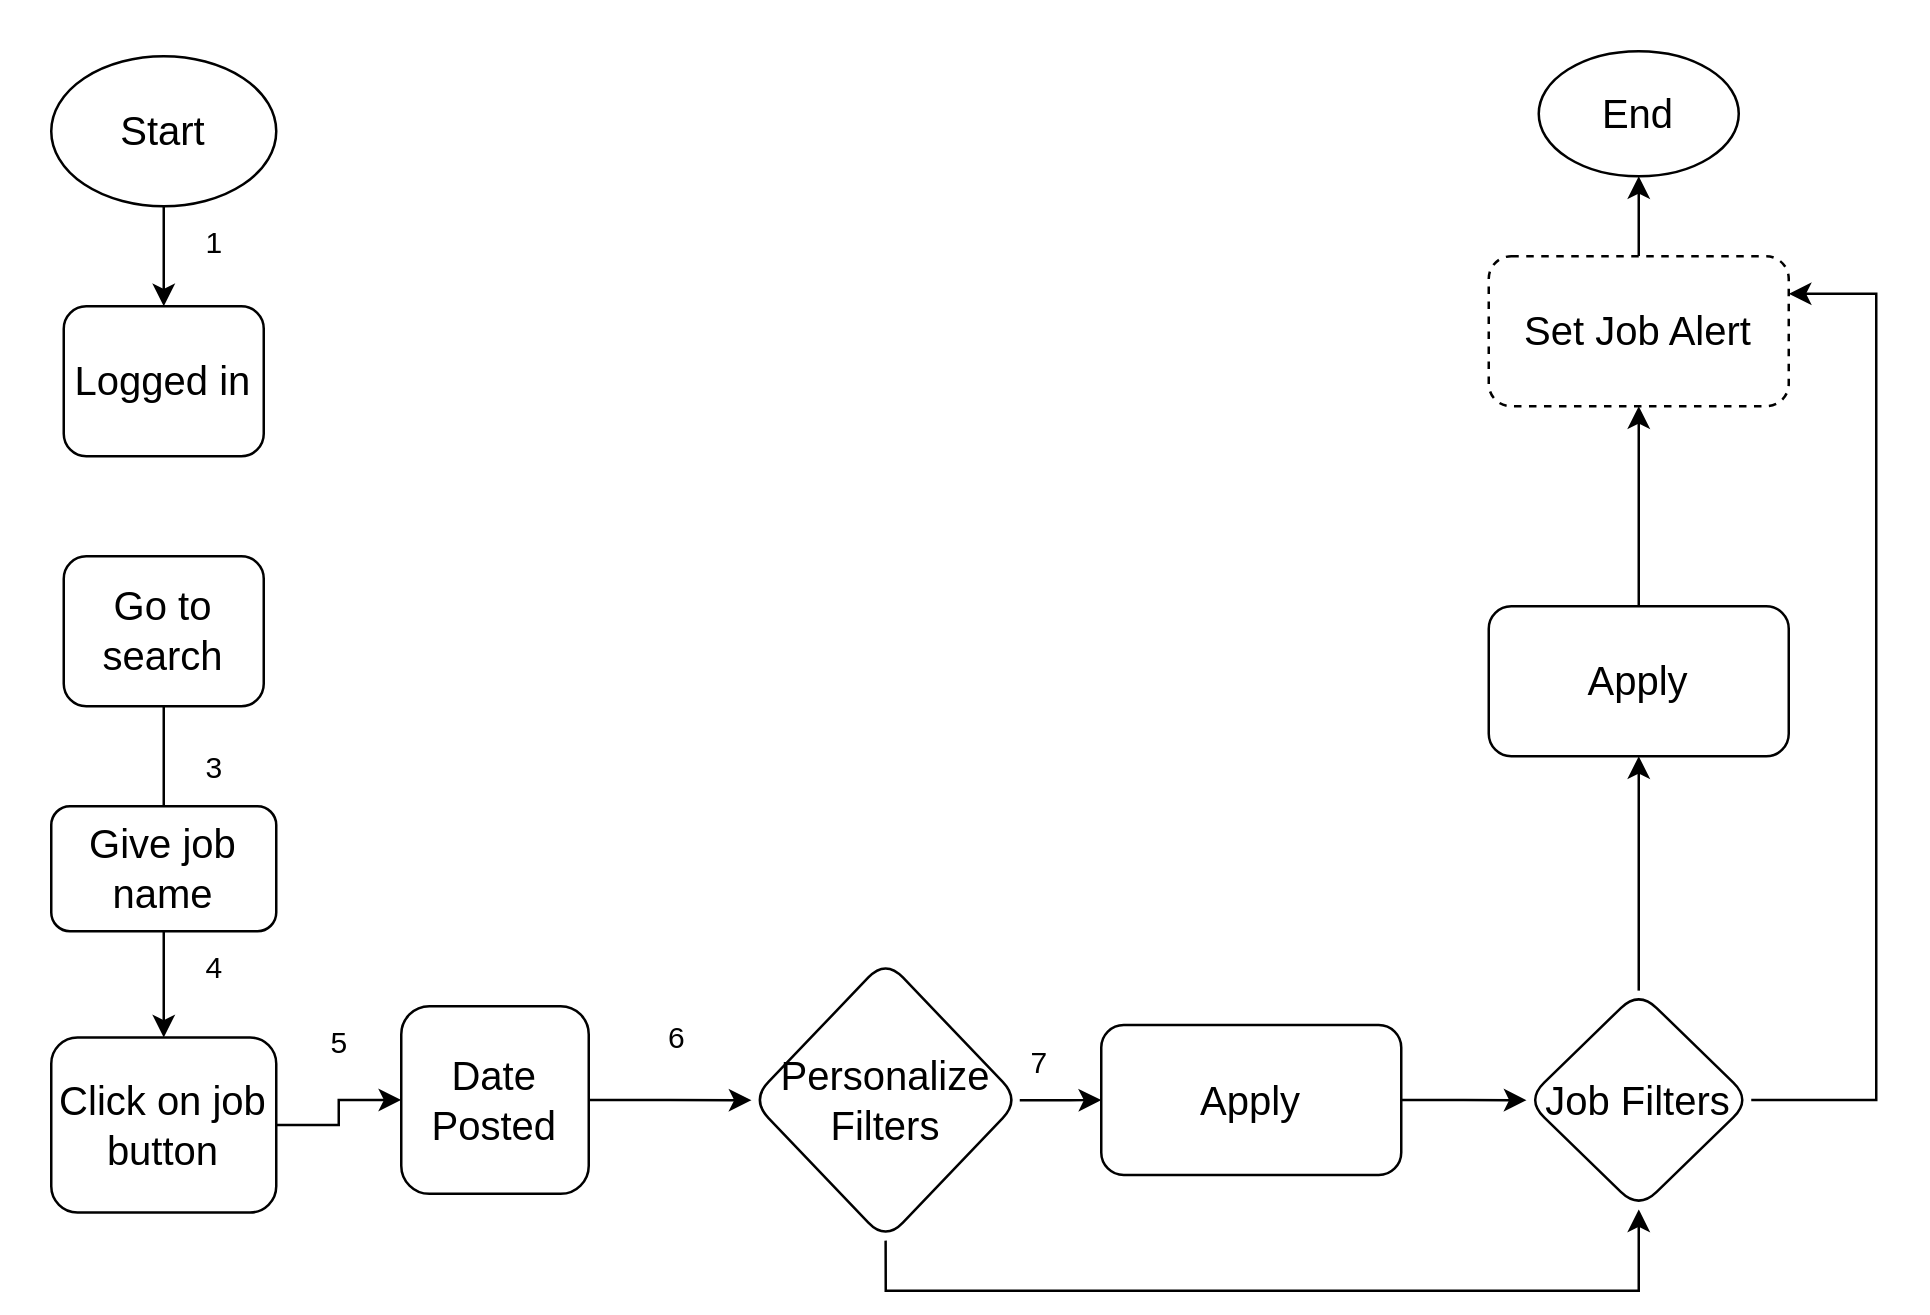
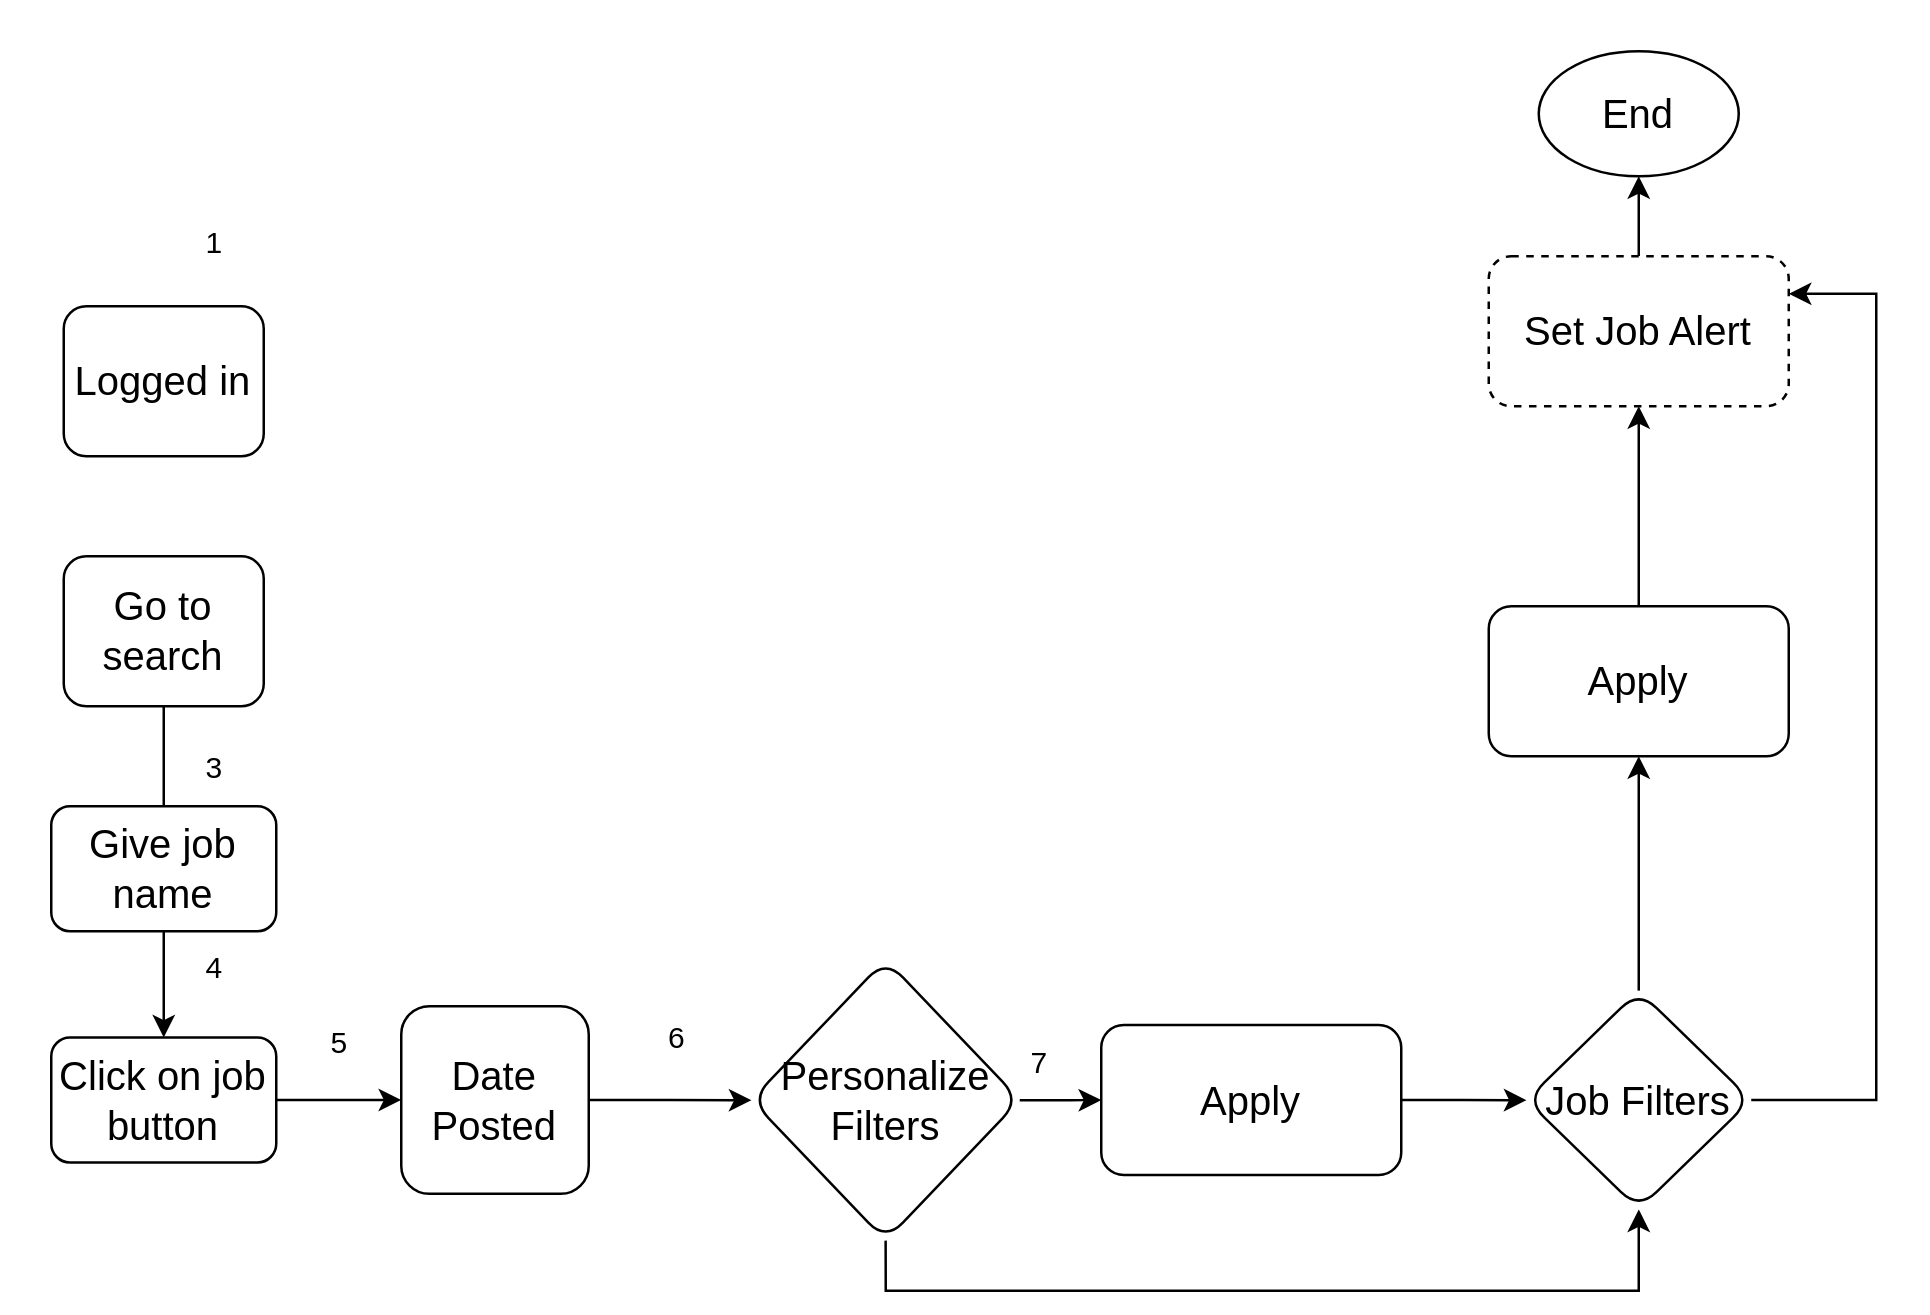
- <mxCell id="3" value="Start" style="ellipse;whiteSpace=wrap;html=1;fontSize=16;" vertex="1" parent="1"><mxGeometry x="20" y="22" width="90" height="60" as="geometry" /></mxCell>
- <mxCell id="2" value="" style="edgeStyle=orthogonalEdgeStyle;rounded=0;orthogonalLoop=1;jettySize=auto;html=1;fontSize=16;" edge="1" parent="1" source="3" target="4"><mxGeometry relative="1" as="geometry" /></mxCell>
- <mxCell id="10" value="Click on job button" style="rounded=1;whiteSpace=wrap;html=1;fontSize=16;" vertex="1" parent="1"><mxGeometry x="20" y="414.5" width="90" height="70" as="geometry" /></mxCell>
+ <mxCell id="10" value="Click on job button" style="rounded=1;whiteSpace=wrap;html=1;fontSize=16;" vertex="1" parent="1"><mxGeometry x="20" y="414.5" width="90" height="50" as="geometry" /></mxCell>
